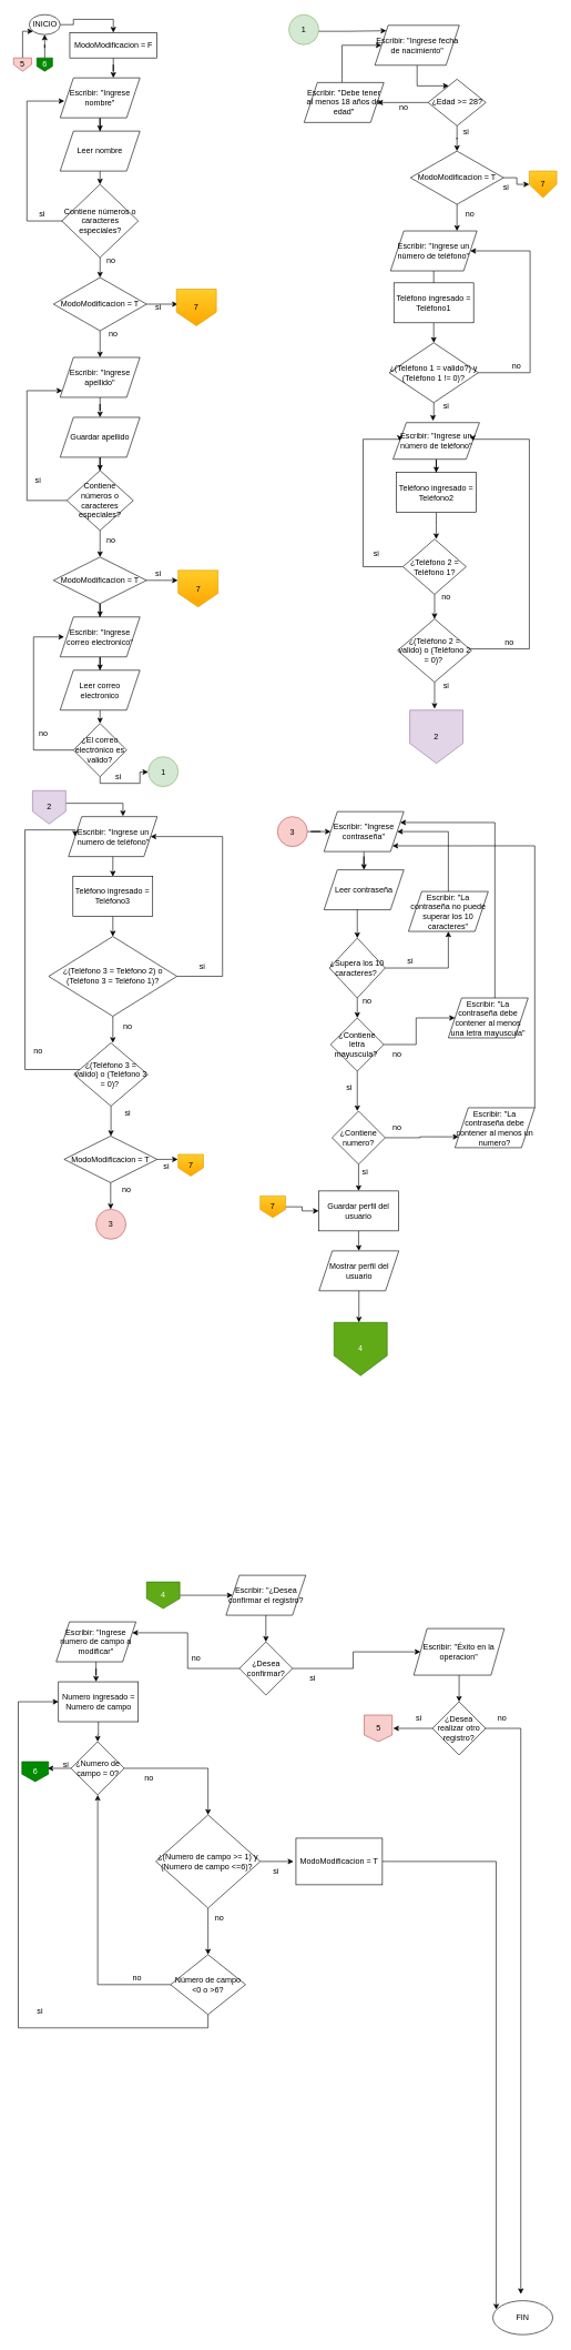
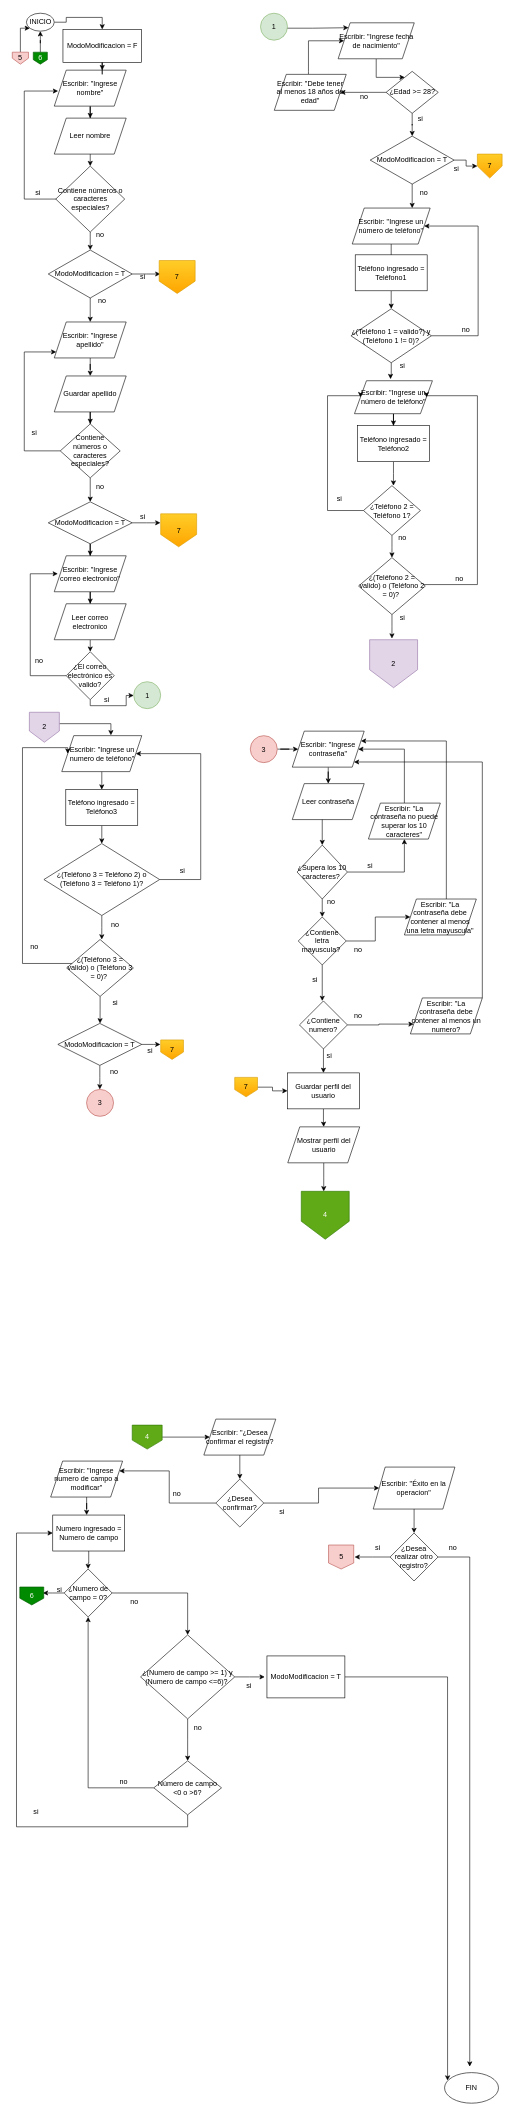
- <mxCell id="12" value="ModoModificacion = F" style="rounded=0;whiteSpace=wrap;html=1;" parent="1" vertex="1"><mxGeometry x="104.5" y="47" width="131" height="38" as="geometry" /></mxCell>
+ <mxCell id="12" value="ModoModificacion = F" style="rounded=0;whiteSpace=wrap;html=1;" parent="1" vertex="1"><mxGeometry x="104.5" y="47" width="131" height="55" as="geometry" /></mxCell>
